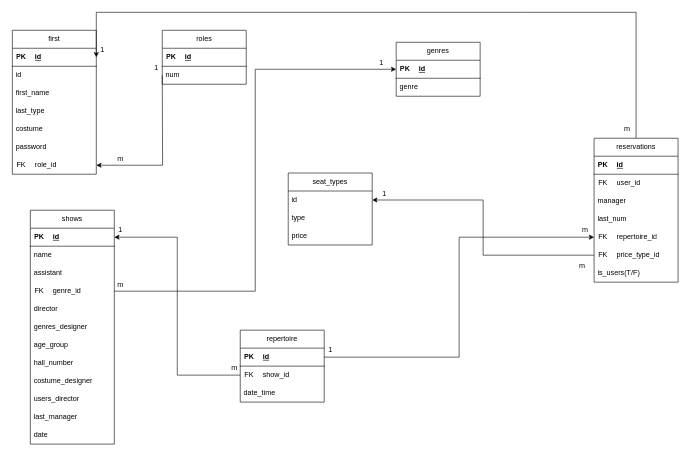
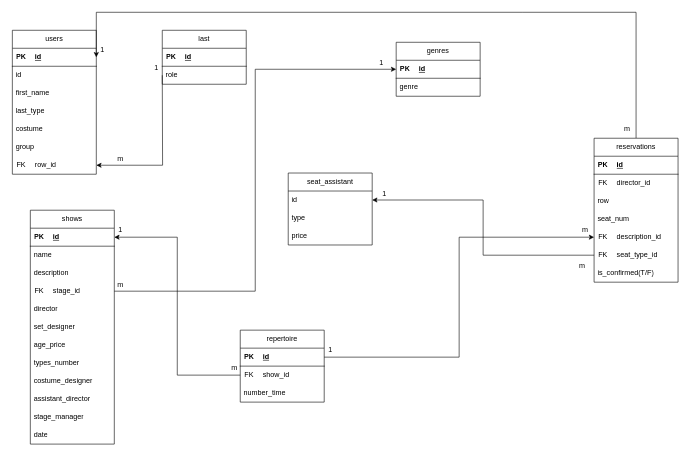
- <mxCell id="2" value="first" style="swimlane;fontStyle=0;childLayout=stackLayout;horizontal=1;startSize=30;horizontalStack=0;resizeParent=1;resizeParentMax=0;resizeLast=0;collapsible=1;marginBottom=0;whiteSpace=wrap;html=1;" vertex="1" parent="1"><mxGeometry x="20" y="50" width="140" height="240" as="geometry" /></mxCell>
+ <mxCell id="2" value="users" style="swimlane;fontStyle=0;childLayout=stackLayout;horizontal=1;startSize=30;horizontalStack=0;resizeParent=1;resizeParentMax=0;resizeLast=0;collapsible=1;marginBottom=0;whiteSpace=wrap;html=1;" vertex="1" parent="1"><mxGeometry x="20" y="50" width="140" height="240" as="geometry" /></mxCell>
- <mxCell id="16" value="roles" style="swimlane;fontStyle=0;childLayout=stackLayout;horizontal=1;startSize=30;horizontalStack=0;resizeParent=1;resizeParentMax=0;resizeLast=0;collapsible=1;marginBottom=0;whiteSpace=wrap;html=1;" vertex="1" parent="1"><mxGeometry x="270" y="50" width="140" height="90" as="geometry" /></mxCell>
+ <mxCell id="16" value="last" style="swimlane;fontStyle=0;childLayout=stackLayout;horizontal=1;startSize=30;horizontalStack=0;resizeParent=1;resizeParentMax=0;resizeLast=0;collapsible=1;marginBottom=0;whiteSpace=wrap;html=1;" vertex="1" parent="1"><mxGeometry x="270" y="50" width="140" height="90" as="geometry" /></mxCell>
- <mxCell id="21" value="num" style="text;strokeColor=none;fillColor=none;align=left;verticalAlign=middle;spacingLeft=4;spacingRight=4;overflow=hidden;points=[[0,0.5],[1,0.5]];portConstraint=eastwest;rotatable=0;whiteSpace=wrap;html=1;" vertex="1" parent="16"><mxGeometry y="60" width="140" height="30" as="geometry" /></mxCell>
+ <mxCell id="21" value="role" style="text;strokeColor=none;fillColor=none;align=left;verticalAlign=middle;spacingLeft=4;spacingRight=4;overflow=hidden;points=[[0,0.5],[1,0.5]];portConstraint=eastwest;rotatable=0;whiteSpace=wrap;html=1;" vertex="1" parent="16"><mxGeometry y="60" width="140" height="30" as="geometry" /></mxCell>
- <mxCell id="11" value="password" style="text;strokeColor=none;fillColor=none;align=left;verticalAlign=middle;spacingLeft=4;spacingRight=4;overflow=hidden;points=[[0,0.5],[1,0.5]];portConstraint=eastwest;rotatable=0;whiteSpace=wrap;html=1;" vertex="1" parent="2"><mxGeometry y="180" width="140" height="30" as="geometry" /></mxCell>
+ <mxCell id="11" value="group" style="text;strokeColor=none;fillColor=none;align=left;verticalAlign=middle;spacingLeft=4;spacingRight=4;overflow=hidden;points=[[0,0.5],[1,0.5]];portConstraint=eastwest;rotatable=0;whiteSpace=wrap;html=1;" vertex="1" parent="2"><mxGeometry y="180" width="140" height="30" as="geometry" /></mxCell>
- <mxCell id="15" value="role_id" style="shape=partialRectangle;connectable=0;fillColor=none;top=0;left=0;bottom=0;right=0;align=left;spacingLeft=6;fontStyle=0;overflow=hidden;whiteSpace=wrap;html=1;" vertex="1" parent="13"><mxGeometry x="30" width="110" height="30" as="geometry"><mxRectangle width="110" height="30" as="alternateBounds" /></mxGeometry></mxCell>
+ <mxCell id="15" value="row_id" style="shape=partialRectangle;connectable=0;fillColor=none;top=0;left=0;bottom=0;right=0;align=left;spacingLeft=6;fontStyle=0;overflow=hidden;whiteSpace=wrap;html=1;" vertex="1" parent="13"><mxGeometry x="30" width="110" height="30" as="geometry"><mxRectangle width="110" height="30" as="alternateBounds" /></mxGeometry></mxCell>
- <mxCell id="66" value="seat_types" style="swimlane;fontStyle=0;childLayout=stackLayout;horizontal=1;startSize=30;horizontalStack=0;resizeParent=1;resizeParentMax=0;resizeLast=0;collapsible=1;marginBottom=0;whiteSpace=wrap;html=1;" vertex="1" parent="1"><mxGeometry x="480" y="288" width="140" height="120" as="geometry" /></mxCell>
+ <mxCell id="66" value="seat_assistant" style="swimlane;fontStyle=0;childLayout=stackLayout;horizontal=1;startSize=30;horizontalStack=0;resizeParent=1;resizeParentMax=0;resizeLast=0;collapsible=1;marginBottom=0;whiteSpace=wrap;html=1;" vertex="1" parent="1"><mxGeometry x="480" y="288" width="140" height="120" as="geometry" /></mxCell>
- <mxCell id="79" value="user_id" style="shape=partialRectangle;connectable=0;fillColor=none;top=0;left=0;bottom=0;right=0;align=left;spacingLeft=6;fontStyle=0;overflow=hidden;whiteSpace=wrap;html=1;" vertex="1" parent="77"><mxGeometry x="30" width="110" height="30" as="geometry"><mxRectangle width="110" height="30" as="alternateBounds" /></mxGeometry></mxCell>
+ <mxCell id="79" value="director_id" style="shape=partialRectangle;connectable=0;fillColor=none;top=0;left=0;bottom=0;right=0;align=left;spacingLeft=6;fontStyle=0;overflow=hidden;whiteSpace=wrap;html=1;" vertex="1" parent="77"><mxGeometry x="30" width="110" height="30" as="geometry"><mxRectangle width="110" height="30" as="alternateBounds" /></mxGeometry></mxCell>
- <mxCell id="80" value="manager" style="text;strokeColor=none;fillColor=none;align=left;verticalAlign=middle;spacingLeft=4;spacingRight=4;overflow=hidden;points=[[0,0.5],[1,0.5]];portConstraint=eastwest;rotatable=0;whiteSpace=wrap;html=1;" vertex="1" parent="71"><mxGeometry y="90" width="140" height="30" as="geometry" /></mxCell>
+ <mxCell id="80" value="row" style="text;strokeColor=none;fillColor=none;align=left;verticalAlign=middle;spacingLeft=4;spacingRight=4;overflow=hidden;points=[[0,0.5],[1,0.5]];portConstraint=eastwest;rotatable=0;whiteSpace=wrap;html=1;" vertex="1" parent="71"><mxGeometry y="90" width="140" height="30" as="geometry" /></mxCell>
- <mxCell id="81" value="last_num" style="text;strokeColor=none;fillColor=none;align=left;verticalAlign=middle;spacingLeft=4;spacingRight=4;overflow=hidden;points=[[0,0.5],[1,0.5]];portConstraint=eastwest;rotatable=0;whiteSpace=wrap;html=1;" vertex="1" parent="71"><mxGeometry y="120" width="140" height="30" as="geometry" /></mxCell>
+ <mxCell id="81" value="seat_num" style="text;strokeColor=none;fillColor=none;align=left;verticalAlign=middle;spacingLeft=4;spacingRight=4;overflow=hidden;points=[[0,0.5],[1,0.5]];portConstraint=eastwest;rotatable=0;whiteSpace=wrap;html=1;" vertex="1" parent="71"><mxGeometry y="120" width="140" height="30" as="geometry" /></mxCell>
- <mxCell id="85" value="repertoire_id" style="shape=partialRectangle;connectable=0;fillColor=none;top=0;left=0;bottom=0;right=0;align=left;spacingLeft=6;fontStyle=0;overflow=hidden;whiteSpace=wrap;html=1;" vertex="1" parent="83"><mxGeometry x="30" width="110" height="30" as="geometry"><mxRectangle width="110" height="30" as="alternateBounds" /></mxGeometry></mxCell>
+ <mxCell id="85" value="description_id" style="shape=partialRectangle;connectable=0;fillColor=none;top=0;left=0;bottom=0;right=0;align=left;spacingLeft=6;fontStyle=0;overflow=hidden;whiteSpace=wrap;html=1;" vertex="1" parent="83"><mxGeometry x="30" width="110" height="30" as="geometry"><mxRectangle width="110" height="30" as="alternateBounds" /></mxGeometry></mxCell>
- <mxCell id="88" value="price_type_id" style="shape=partialRectangle;connectable=0;fillColor=none;top=0;left=0;bottom=0;right=0;align=left;spacingLeft=6;fontStyle=0;overflow=hidden;whiteSpace=wrap;html=1;" vertex="1" parent="86"><mxGeometry x="30" width="110" height="30" as="geometry"><mxRectangle width="110" height="30" as="alternateBounds" /></mxGeometry></mxCell>
+ <mxCell id="88" value="seat_type_id" style="shape=partialRectangle;connectable=0;fillColor=none;top=0;left=0;bottom=0;right=0;align=left;spacingLeft=6;fontStyle=0;overflow=hidden;whiteSpace=wrap;html=1;" vertex="1" parent="86"><mxGeometry x="30" width="110" height="30" as="geometry"><mxRectangle width="110" height="30" as="alternateBounds" /></mxGeometry></mxCell>
- <mxCell id="35" value="assistant" style="text;strokeColor=none;fillColor=none;align=left;verticalAlign=middle;spacingLeft=4;spacingRight=4;overflow=hidden;points=[[0,0.5],[1,0.5]];portConstraint=eastwest;rotatable=0;whiteSpace=wrap;html=1;" vertex="1" parent="29"><mxGeometry y="90" width="140" height="30" as="geometry" /></mxCell>
+ <mxCell id="35" value="description" style="text;strokeColor=none;fillColor=none;align=left;verticalAlign=middle;spacingLeft=4;spacingRight=4;overflow=hidden;points=[[0,0.5],[1,0.5]];portConstraint=eastwest;rotatable=0;whiteSpace=wrap;html=1;" vertex="1" parent="29"><mxGeometry y="90" width="140" height="30" as="geometry" /></mxCell>
- <mxCell id="89" value="is_users(T/F)" style="text;strokeColor=none;fillColor=none;align=left;verticalAlign=middle;spacingLeft=4;spacingRight=4;overflow=hidden;points=[[0,0.5],[1,0.5]];portConstraint=eastwest;rotatable=0;whiteSpace=wrap;html=1;" vertex="1" parent="71"><mxGeometry y="210" width="140" height="30" as="geometry" /></mxCell>
+ <mxCell id="89" value="is_confirmed(T/F)" style="text;strokeColor=none;fillColor=none;align=left;verticalAlign=middle;spacingLeft=4;spacingRight=4;overflow=hidden;points=[[0,0.5],[1,0.5]];portConstraint=eastwest;rotatable=0;whiteSpace=wrap;html=1;" vertex="1" parent="71"><mxGeometry y="210" width="140" height="30" as="geometry" /></mxCell>
- <mxCell id="39" value="genre_id" style="shape=partialRectangle;connectable=0;fillColor=none;top=0;left=0;bottom=0;right=0;align=left;spacingLeft=6;fontStyle=0;overflow=hidden;whiteSpace=wrap;html=1;" vertex="1" parent="37"><mxGeometry x="30" width="110" height="30" as="geometry"><mxRectangle width="110" height="30" as="alternateBounds" /></mxGeometry></mxCell>
+ <mxCell id="39" value="stage_id" style="shape=partialRectangle;connectable=0;fillColor=none;top=0;left=0;bottom=0;right=0;align=left;spacingLeft=6;fontStyle=0;overflow=hidden;whiteSpace=wrap;html=1;" vertex="1" parent="37"><mxGeometry x="30" width="110" height="30" as="geometry"><mxRectangle width="110" height="30" as="alternateBounds" /></mxGeometry></mxCell>
- <mxCell id="41" value="genres_designer" style="text;strokeColor=none;fillColor=none;align=left;verticalAlign=middle;spacingLeft=4;spacingRight=4;overflow=hidden;points=[[0,0.5],[1,0.5]];portConstraint=eastwest;rotatable=0;whiteSpace=wrap;html=1;" vertex="1" parent="29"><mxGeometry y="180" width="140" height="30" as="geometry" /></mxCell>
+ <mxCell id="41" value="set_designer" style="text;strokeColor=none;fillColor=none;align=left;verticalAlign=middle;spacingLeft=4;spacingRight=4;overflow=hidden;points=[[0,0.5],[1,0.5]];portConstraint=eastwest;rotatable=0;whiteSpace=wrap;html=1;" vertex="1" parent="29"><mxGeometry y="180" width="140" height="30" as="geometry" /></mxCell>
- <mxCell id="42" value="age_group" style="text;strokeColor=none;fillColor=none;align=left;verticalAlign=middle;spacingLeft=4;spacingRight=4;overflow=hidden;points=[[0,0.5],[1,0.5]];portConstraint=eastwest;rotatable=0;whiteSpace=wrap;html=1;" vertex="1" parent="29"><mxGeometry y="210" width="140" height="30" as="geometry" /></mxCell>
+ <mxCell id="42" value="age_price" style="text;strokeColor=none;fillColor=none;align=left;verticalAlign=middle;spacingLeft=4;spacingRight=4;overflow=hidden;points=[[0,0.5],[1,0.5]];portConstraint=eastwest;rotatable=0;whiteSpace=wrap;html=1;" vertex="1" parent="29"><mxGeometry y="210" width="140" height="30" as="geometry" /></mxCell>
- <mxCell id="43" value="hall_number" style="text;strokeColor=none;fillColor=none;align=left;verticalAlign=middle;spacingLeft=4;spacingRight=4;overflow=hidden;points=[[0,0.5],[1,0.5]];portConstraint=eastwest;rotatable=0;whiteSpace=wrap;html=1;" vertex="1" parent="29"><mxGeometry y="240" width="140" height="30" as="geometry" /></mxCell>
+ <mxCell id="43" value="types_number" style="text;strokeColor=none;fillColor=none;align=left;verticalAlign=middle;spacingLeft=4;spacingRight=4;overflow=hidden;points=[[0,0.5],[1,0.5]];portConstraint=eastwest;rotatable=0;whiteSpace=wrap;html=1;" vertex="1" parent="29"><mxGeometry y="240" width="140" height="30" as="geometry" /></mxCell>
- <mxCell id="57" value="date_time" style="text;strokeColor=none;fillColor=none;align=left;verticalAlign=middle;spacingLeft=4;spacingRight=4;overflow=hidden;points=[[0,0.5],[1,0.5]];portConstraint=eastwest;rotatable=0;whiteSpace=wrap;html=1;" vertex="1" parent="48"><mxGeometry y="90" width="140" height="30" as="geometry" /></mxCell>
+ <mxCell id="57" value="number_time" style="text;strokeColor=none;fillColor=none;align=left;verticalAlign=middle;spacingLeft=4;spacingRight=4;overflow=hidden;points=[[0,0.5],[1,0.5]];portConstraint=eastwest;rotatable=0;whiteSpace=wrap;html=1;" vertex="1" parent="48"><mxGeometry y="90" width="140" height="30" as="geometry" /></mxCell>
- <mxCell id="45" value="users_director" style="text;strokeColor=none;fillColor=none;align=left;verticalAlign=middle;spacingLeft=4;spacingRight=4;overflow=hidden;points=[[0,0.5],[1,0.5]];portConstraint=eastwest;rotatable=0;whiteSpace=wrap;html=1;" vertex="1" parent="29"><mxGeometry y="300" width="140" height="30" as="geometry" /></mxCell>
+ <mxCell id="45" value="assistant_director" style="text;strokeColor=none;fillColor=none;align=left;verticalAlign=middle;spacingLeft=4;spacingRight=4;overflow=hidden;points=[[0,0.5],[1,0.5]];portConstraint=eastwest;rotatable=0;whiteSpace=wrap;html=1;" vertex="1" parent="29"><mxGeometry y="300" width="140" height="30" as="geometry" /></mxCell>
- <mxCell id="46" value="last_manager" style="text;strokeColor=none;fillColor=none;align=left;verticalAlign=middle;spacingLeft=4;spacingRight=4;overflow=hidden;points=[[0,0.5],[1,0.5]];portConstraint=eastwest;rotatable=0;whiteSpace=wrap;html=1;" vertex="1" parent="29"><mxGeometry y="330" width="140" height="30" as="geometry" /></mxCell>
+ <mxCell id="46" value="stage_manager" style="text;strokeColor=none;fillColor=none;align=left;verticalAlign=middle;spacingLeft=4;spacingRight=4;overflow=hidden;points=[[0,0.5],[1,0.5]];portConstraint=eastwest;rotatable=0;whiteSpace=wrap;html=1;" vertex="1" parent="29"><mxGeometry y="330" width="140" height="30" as="geometry" /></mxCell>
